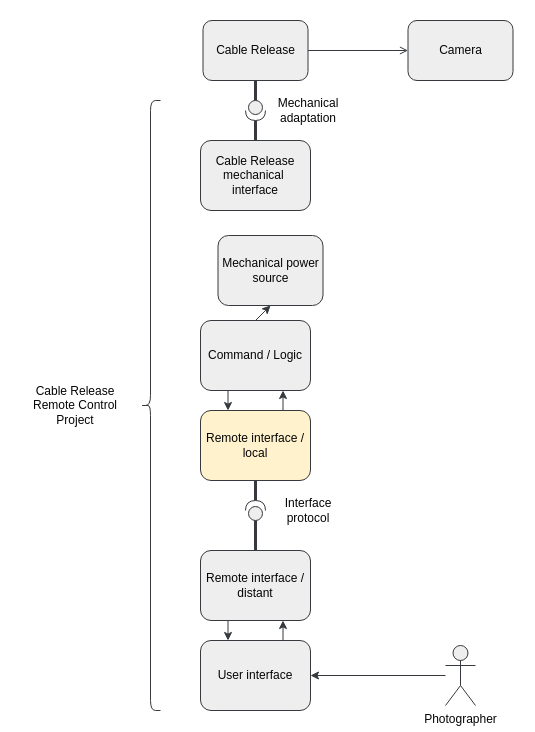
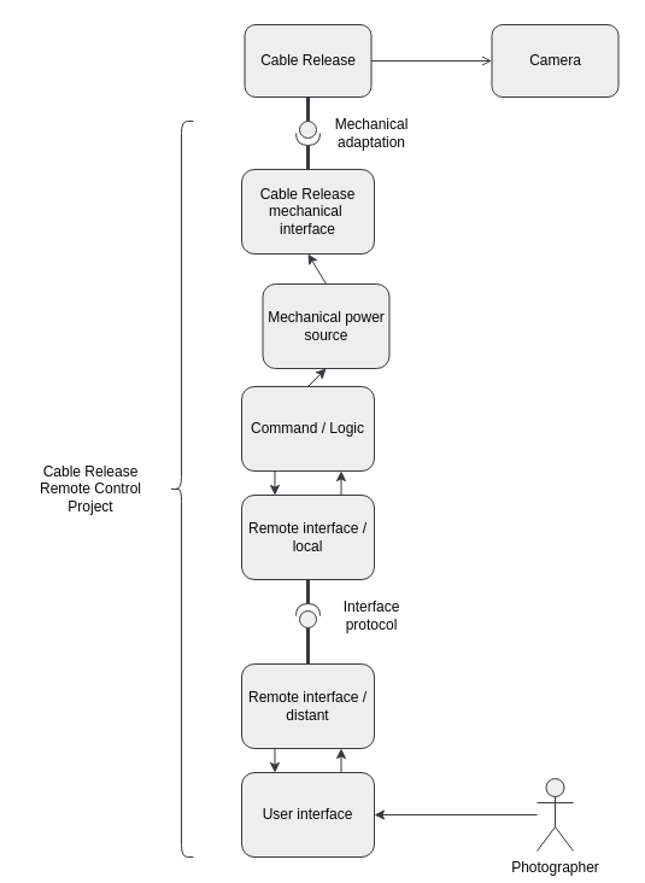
+ <mxCell id="13" style="edgeStyle=none;html=1;exitX=0.5;exitY=0;exitDx=0;exitDy=0;entryX=0.5;entryY=1;entryDx=0;entryDy=0;strokeColor=#36393d;fillColor=#eeeeee;fontColor=#050505;" edge="1" parent="1" source="14" target="4"><mxGeometry relative="1" as="geometry" /></mxCell>
- <mxCell id="18" value="Remote interface / local" style="rounded=1;whiteSpace=wrap;html=1;strokeColor=#36393d;fillColor=#fff2cc;fontColor=#050505;" vertex="1" parent="1"><mxGeometry x="200" y="410" width="110" height="70" as="geometry" /></mxCell>
+ <mxCell id="18" value="Remote interface / local" style="rounded=1;whiteSpace=wrap;html=1;strokeColor=#36393d;fillColor=#eeeeee;fontColor=#050505;" vertex="1" parent="1"><mxGeometry x="200" y="410" width="110" height="70" as="geometry" /></mxCell>
